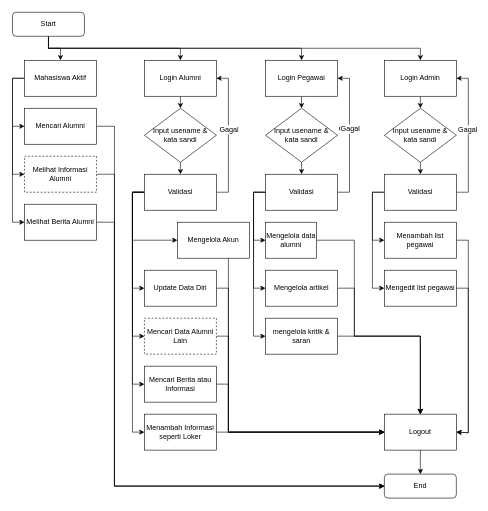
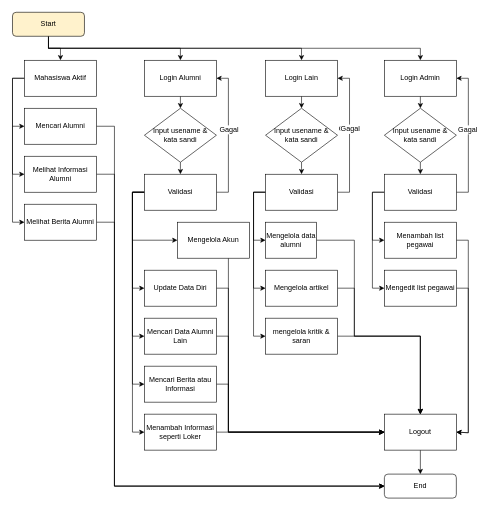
- <mxCell id="6" value="Start" style="rounded=1;whiteSpace=wrap;html=1;" parent="1" vertex="1"><mxGeometry x="20" y="20" width="120" height="40" as="geometry" /></mxCell>
+ <mxCell id="6" value="Start" style="rounded=1;whiteSpace=wrap;html=1;fillColor=#fff2cc;" parent="1" vertex="1"><mxGeometry x="20" y="20" width="120" height="40" as="geometry" /></mxCell>
- <mxCell id="40" value="Login Pegawai" style="rounded=0;whiteSpace=wrap;html=1;" parent="1" vertex="1"><mxGeometry x="441.93" y="100" width="120" height="60" as="geometry" /></mxCell>
+ <mxCell id="40" value="Login Lain" style="rounded=0;whiteSpace=wrap;html=1;" parent="1" vertex="1"><mxGeometry x="441.93" y="100" width="120" height="60" as="geometry" /></mxCell>
- <mxCell id="11" value="Melihat Informasi Alumni" style="rounded=0;whiteSpace=wrap;html=1;dashed=1;" parent="1" vertex="1"><mxGeometry x="40" y="260" width="120" height="60" as="geometry" /></mxCell>
+ <mxCell id="11" value="Melihat Informasi Alumni" style="rounded=0;whiteSpace=wrap;html=1;" parent="1" vertex="1"><mxGeometry x="40" y="260" width="120" height="60" as="geometry" /></mxCell>
- <mxCell id="20" value="Mencari Data Alumni Lain" style="rounded=0;whiteSpace=wrap;html=1;dashed=1;" parent="1" vertex="1"><mxGeometry x="239.99" y="530" width="120" height="60" as="geometry" /></mxCell>
+ <mxCell id="20" value="Mencari Data Alumni Lain" style="rounded=0;whiteSpace=wrap;html=1;" parent="1" vertex="1"><mxGeometry x="239.99" y="530" width="120" height="60" as="geometry" /></mxCell>
